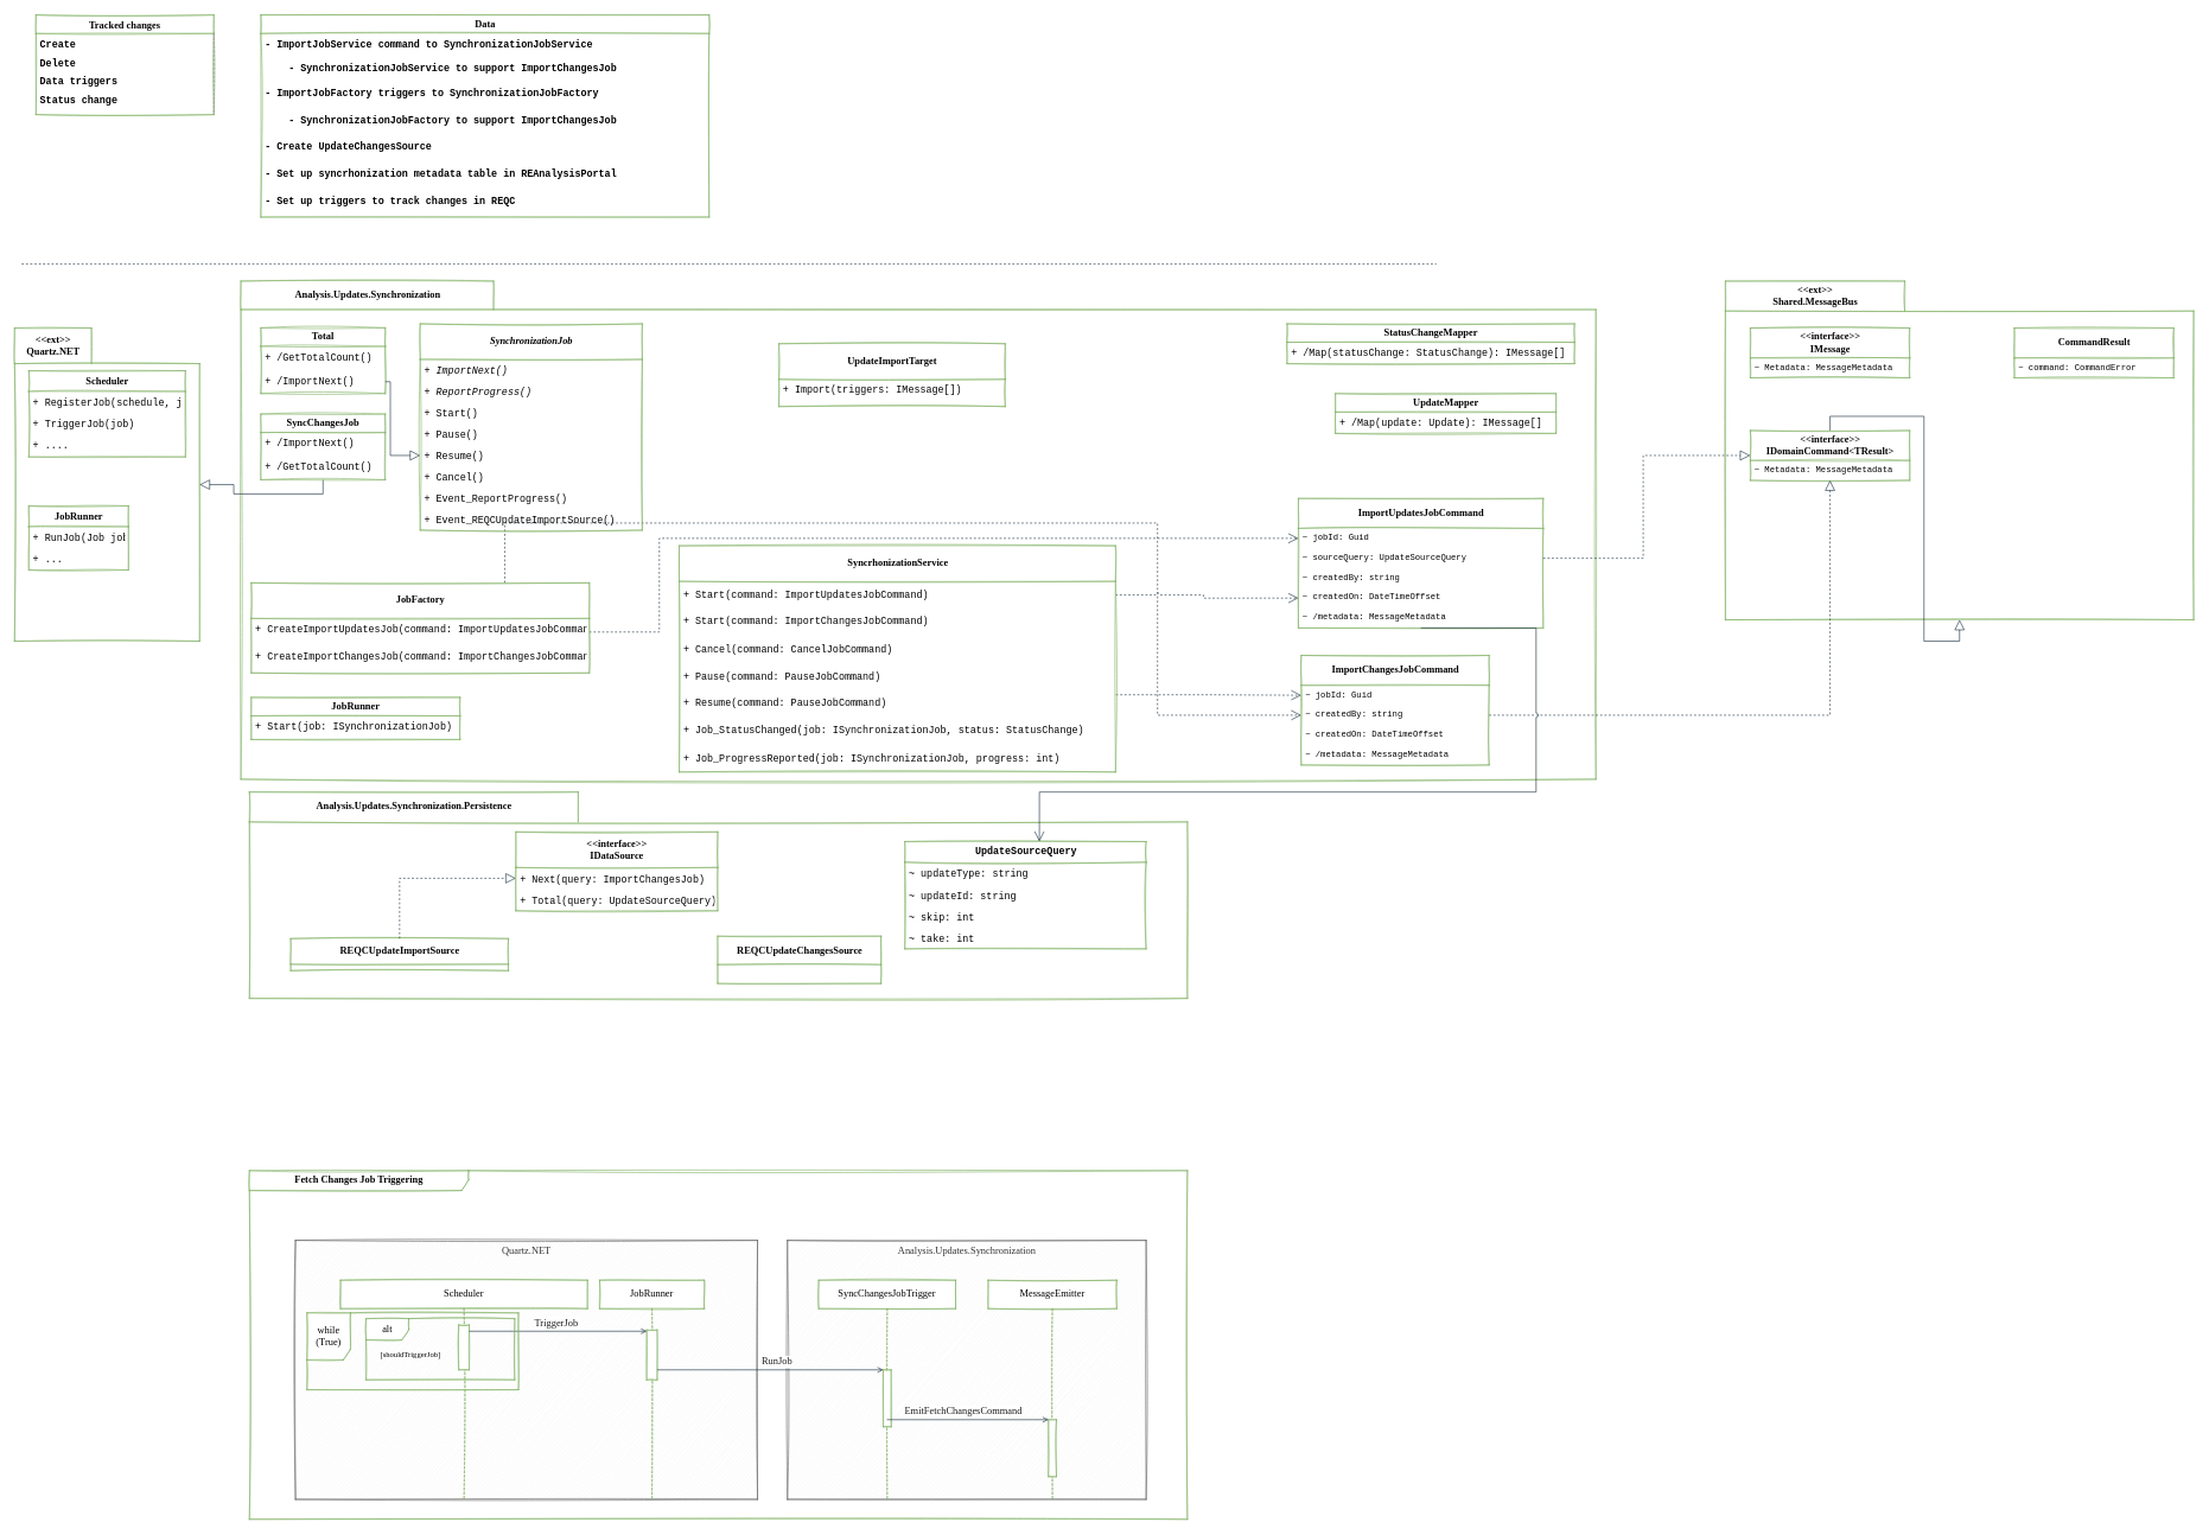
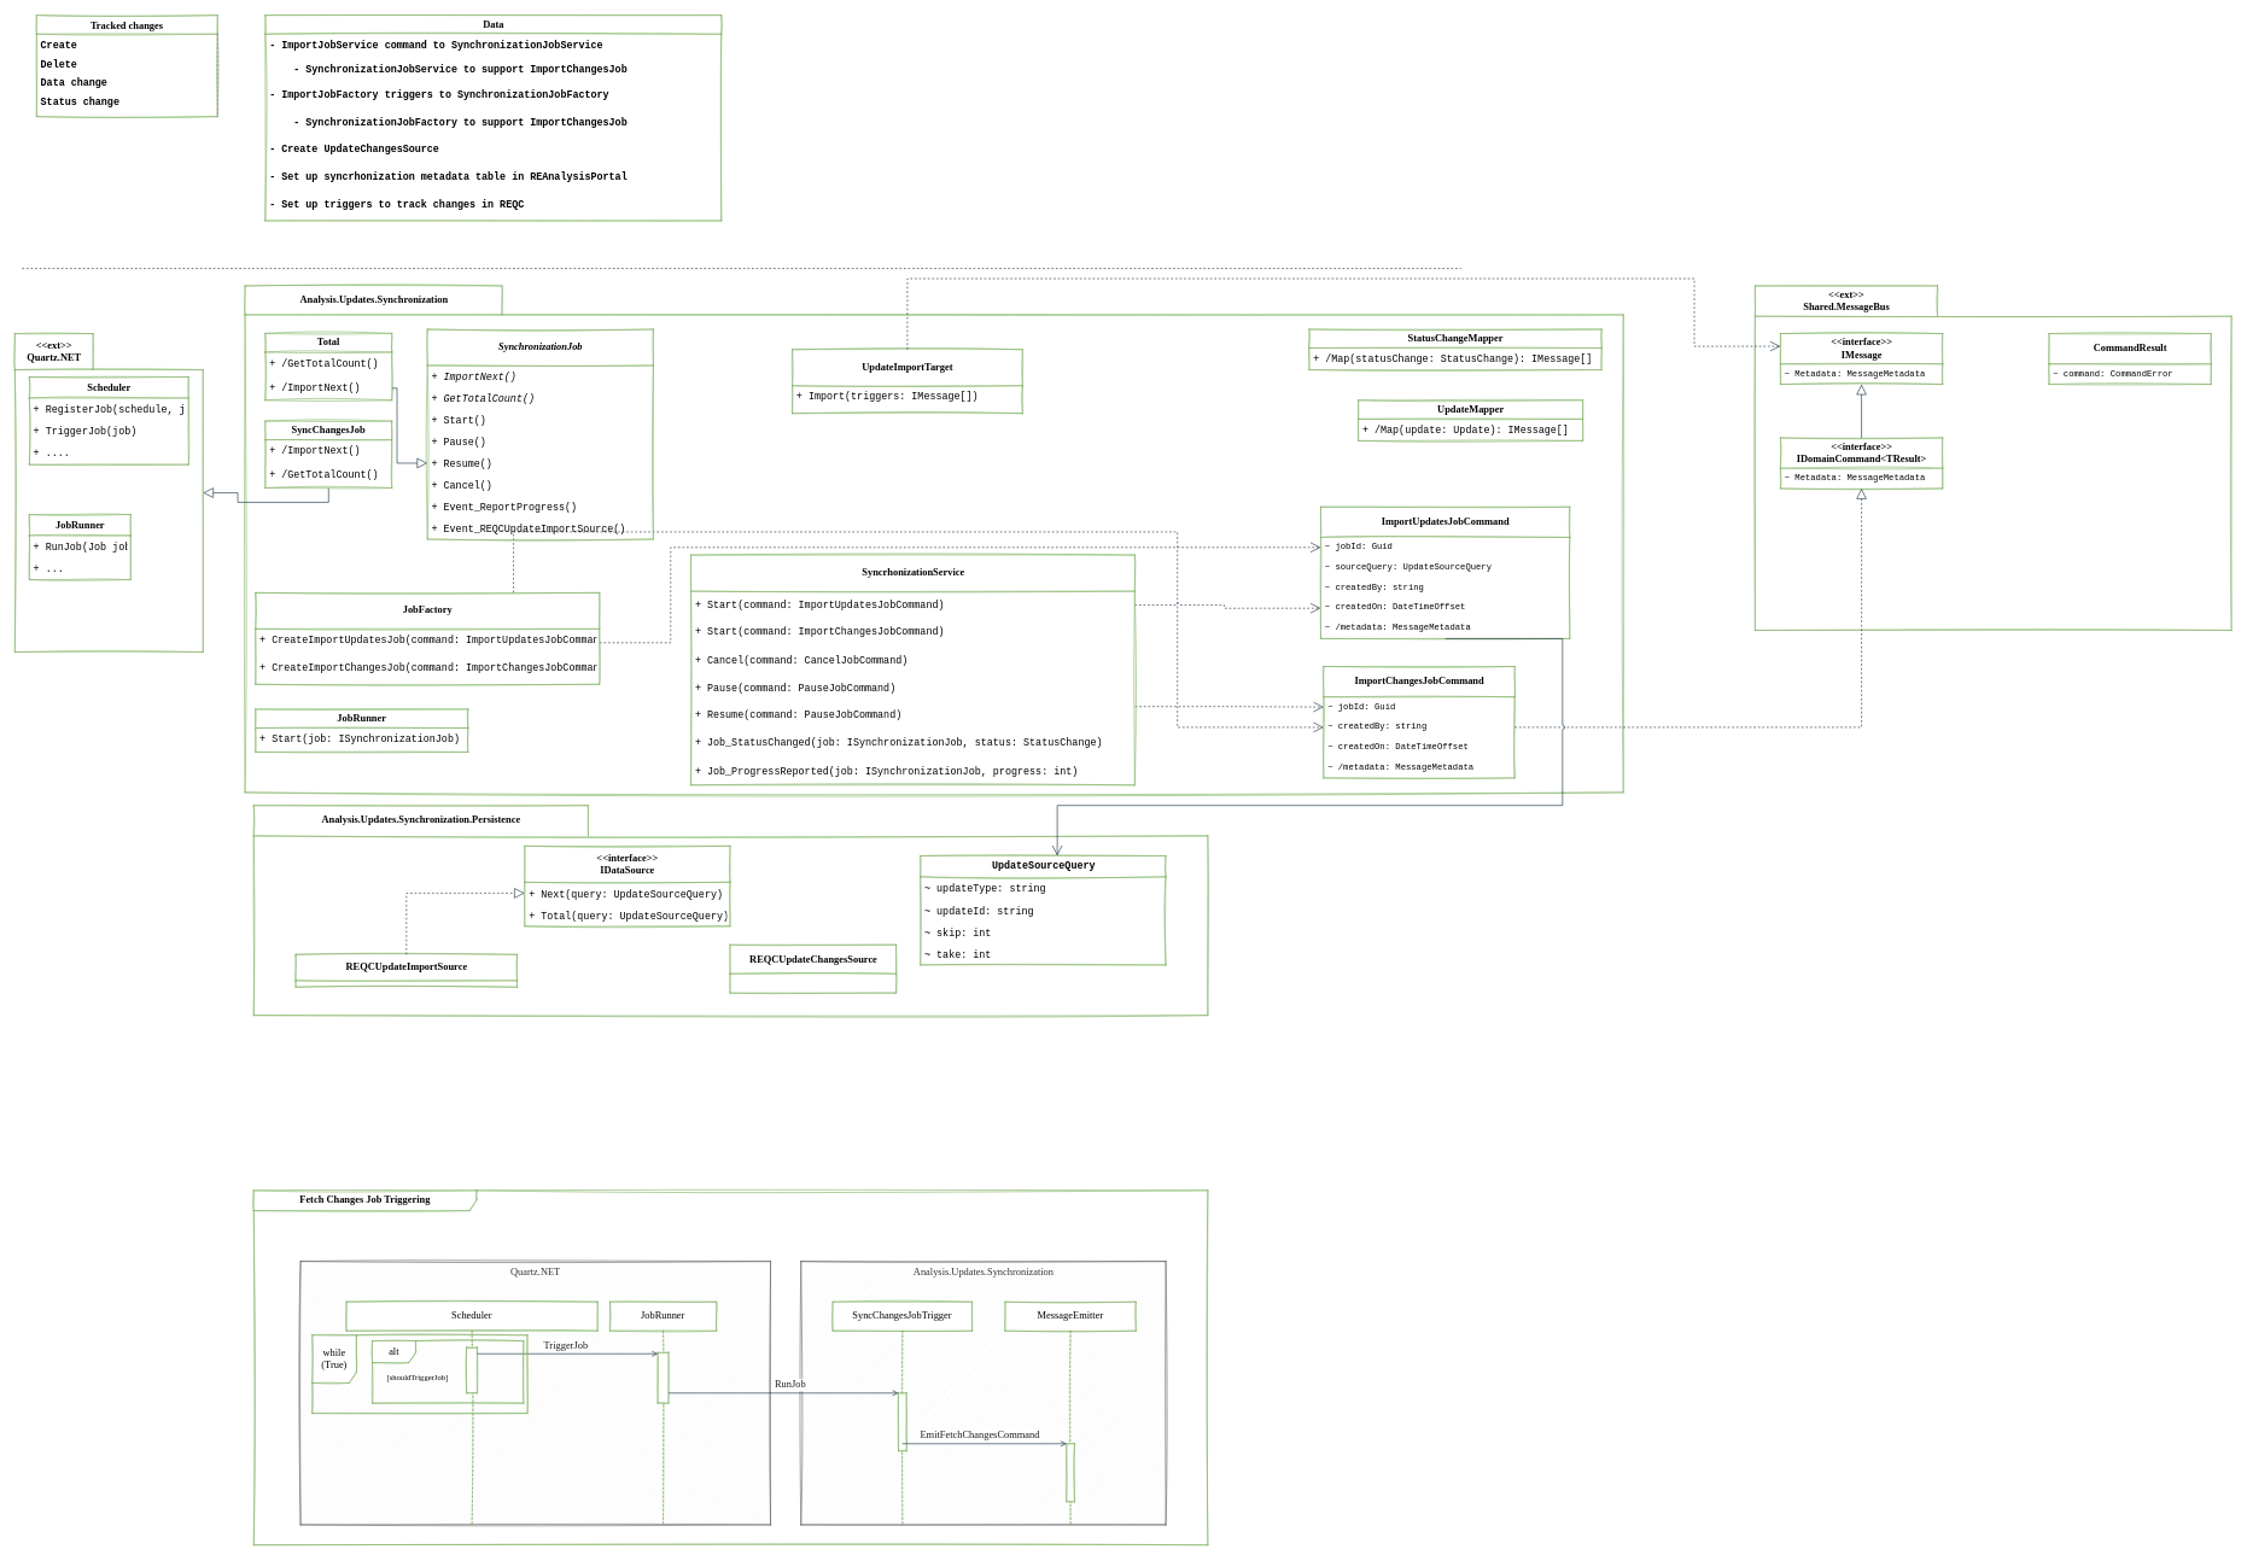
- <mxCell id="6" value="Data triggers" style="text;strokeColor=none;fillColor=none;align=left;verticalAlign=top;spacingLeft=4;spacingRight=4;overflow=hidden;rotatable=0;points=[[0,0.5],[1,0.5]];portConstraint=eastwest;fontFamily=Courier New;fontSize=14;fontStyle=1" parent="3" vertex="1"><mxGeometry y="78" width="250" height="26" as="geometry" /></mxCell>
+ <mxCell id="6" value="Data change" style="text;strokeColor=none;fillColor=none;align=left;verticalAlign=top;spacingLeft=4;spacingRight=4;overflow=hidden;rotatable=0;points=[[0,0.5],[1,0.5]];portConstraint=eastwest;fontFamily=Courier New;fontSize=14;fontStyle=1" parent="3" vertex="1"><mxGeometry y="78" width="250" height="26" as="geometry" /></mxCell>
+ <mxCell id="118" style="edgeStyle=orthogonalEdgeStyle;rounded=0;orthogonalLoop=1;jettySize=auto;html=1;exitX=0.5;exitY=0;exitDx=0;exitDy=0;entryX=0;entryY=0.25;entryDx=0;entryDy=0;dashed=1;startSize=29;endArrow=open;endFill=0;endSize=12;strokeColor=#182E3E;fillColor=#dae8fc;fontFamily=Courier New;fontSize=14;jumpStyle=gap;" parent="1" source="42" target="108" edge="1"><mxGeometry relative="1" as="geometry"><Array as="points"><mxPoint x="1253" y="384" /><mxPoint x="2340" y="384" /><mxPoint x="2340" y="478" /></Array></mxGeometry></mxCell>
- <mxCell id="62" value="+ ReportProgress()" style="text;strokeColor=none;fillColor=none;align=left;verticalAlign=top;spacingLeft=4;spacingRight=4;overflow=hidden;rotatable=0;points=[[0,0.5],[1,0.5]];portConstraint=eastwest;fontFamily=Courier New;fontSize=14;fontStyle=2" vertex="1" parent="60"><mxGeometry y="80" width="312" height="30" as="geometry" /></mxCell>
+ <mxCell id="62" value="+ GetTotalCount()" style="text;strokeColor=none;fillColor=none;align=left;verticalAlign=top;spacingLeft=4;spacingRight=4;overflow=hidden;rotatable=0;points=[[0,0.5],[1,0.5]];portConstraint=eastwest;fontFamily=Courier New;fontSize=14;fontStyle=2" vertex="1" parent="60"><mxGeometry y="80" width="312" height="30" as="geometry" /></mxCell>
- <mxCell id="110" style="edgeStyle=orthogonalEdgeStyle;rounded=0;orthogonalLoop=1;jettySize=auto;html=1;exitX=0.5;exitY=0;exitDx=0;exitDy=0;startSize=29;endArrow=block;endFill=0;endSize=12;strokeColor=#182E3E;fillColor=#dae8fc;fontFamily=Courier New;fontSize=14;" parent="1" source="111" target="107" edge="1"><mxGeometry relative="1" as="geometry" /></mxCell>
+ <mxCell id="110" style="edgeStyle=orthogonalEdgeStyle;rounded=0;orthogonalLoop=1;jettySize=auto;html=1;exitX=0.5;exitY=0;exitDx=0;exitDy=0;startSize=29;endArrow=block;endFill=0;endSize=12;strokeColor=#182E3E;fillColor=#dae8fc;fontFamily=Courier New;fontSize=14;" parent="1" source="111" target="108" edge="1"><mxGeometry relative="1" as="geometry" /></mxCell>
- <mxCell id="115" style="edgeStyle=orthogonalEdgeStyle;rounded=0;orthogonalLoop=1;jettySize=auto;html=1;exitX=1;exitY=0.5;exitDx=0;exitDy=0;entryX=0;entryY=0.5;entryDx=0;entryDy=0;startSize=29;endArrow=block;endFill=0;endSize=12;strokeColor=#182E3E;fillColor=#dae8fc;fontFamily=Courier New;fontSize=14;dashed=1;" parent="1" source="50" target="111" edge="1"><mxGeometry relative="1" as="geometry" /></mxCell>
- <mxCell id="82" value="+ Next(query: ImportChangesJob)" style="text;strokeColor=none;fillColor=none;align=left;verticalAlign=middle;spacingLeft=4;spacingRight=4;overflow=hidden;rotatable=0;points=[[0,0.5],[1,0.5]];portConstraint=eastwest;fontFamily=Courier New;fontSize=14;" parent="81" vertex="1"><mxGeometry y="50" width="283.61" height="30.446" as="geometry" /></mxCell>
+ <mxCell id="82" value="+ Next(query: UpdateSourceQuery)" style="text;strokeColor=none;fillColor=none;align=left;verticalAlign=middle;spacingLeft=4;spacingRight=4;overflow=hidden;rotatable=0;points=[[0,0.5],[1,0.5]];portConstraint=eastwest;fontFamily=Courier New;fontSize=14;" parent="81" vertex="1"><mxGeometry y="50" width="283.61" height="30.446" as="geometry" /></mxCell>
- <mxCell id="78" value="REQCUpdateChangesSource" style="swimlane;fontStyle=1;childLayout=stackLayout;horizontal=1;startSize=40;fillColor=none;horizontalStack=0;resizeParent=1;resizeParentMax=0;resizeLast=0;collapsible=1;marginBottom=0;rounded=0;shadow=0;glass=0;sketch=1;strokeColor=#82b366;fontFamily=Lucida Console;html=1;fontSize=14;aspect=fixed;verticalAlign=middle;" parent="77" vertex="1"><mxGeometry x="658" y="202.54" width="229.62" height="66.52" as="geometry"><mxRectangle x="830" y="200" width="200" height="40" as="alternateBounds" /></mxGeometry></mxCell>
+ <mxCell id="78" value="REQCUpdateChangesSource" style="swimlane;fontStyle=1;childLayout=stackLayout;horizontal=1;startSize=40;fillColor=none;horizontalStack=0;resizeParent=1;resizeParentMax=0;resizeLast=0;collapsible=1;marginBottom=0;rounded=0;shadow=0;glass=0;sketch=1;strokeColor=#82b366;fontFamily=Lucida Console;html=1;fontSize=14;aspect=fixed;verticalAlign=middle;" parent="77" vertex="1"><mxGeometry x="658" y="192.54" width="229.62" height="66.52" as="geometry"><mxRectangle x="830" y="200" width="200" height="40" as="alternateBounds" /></mxGeometry></mxCell>
